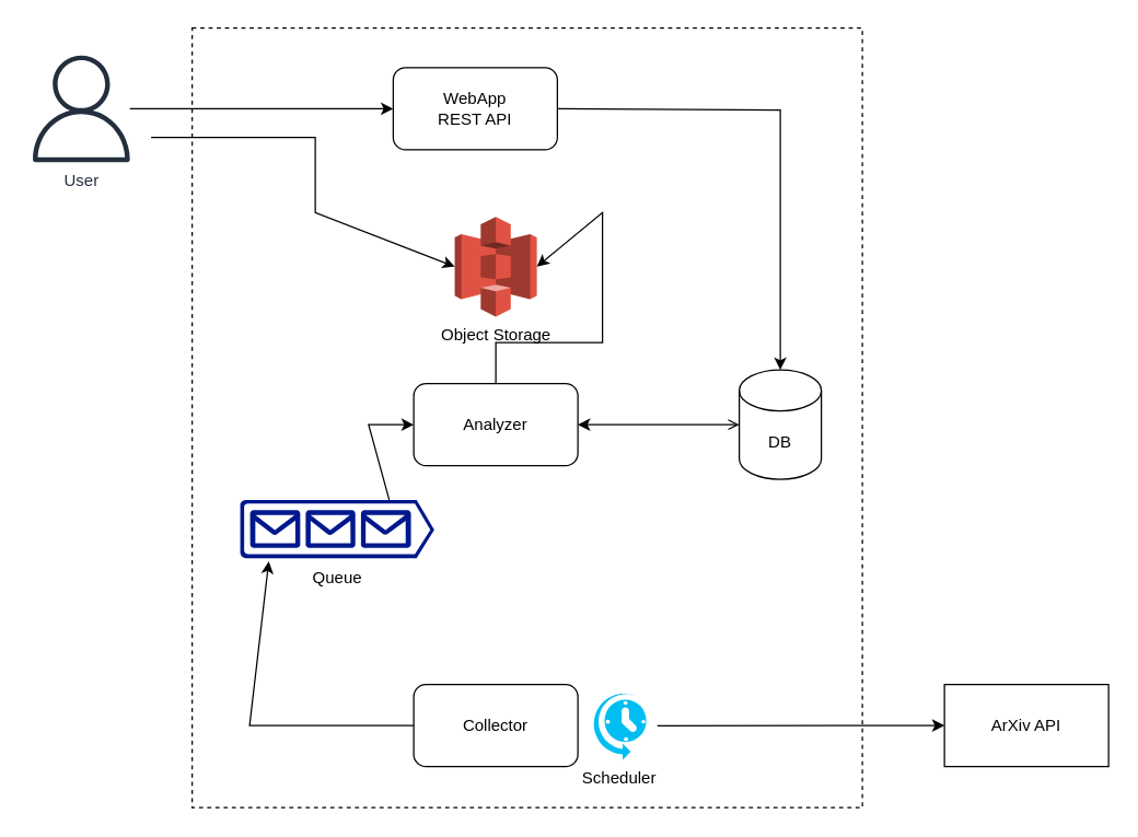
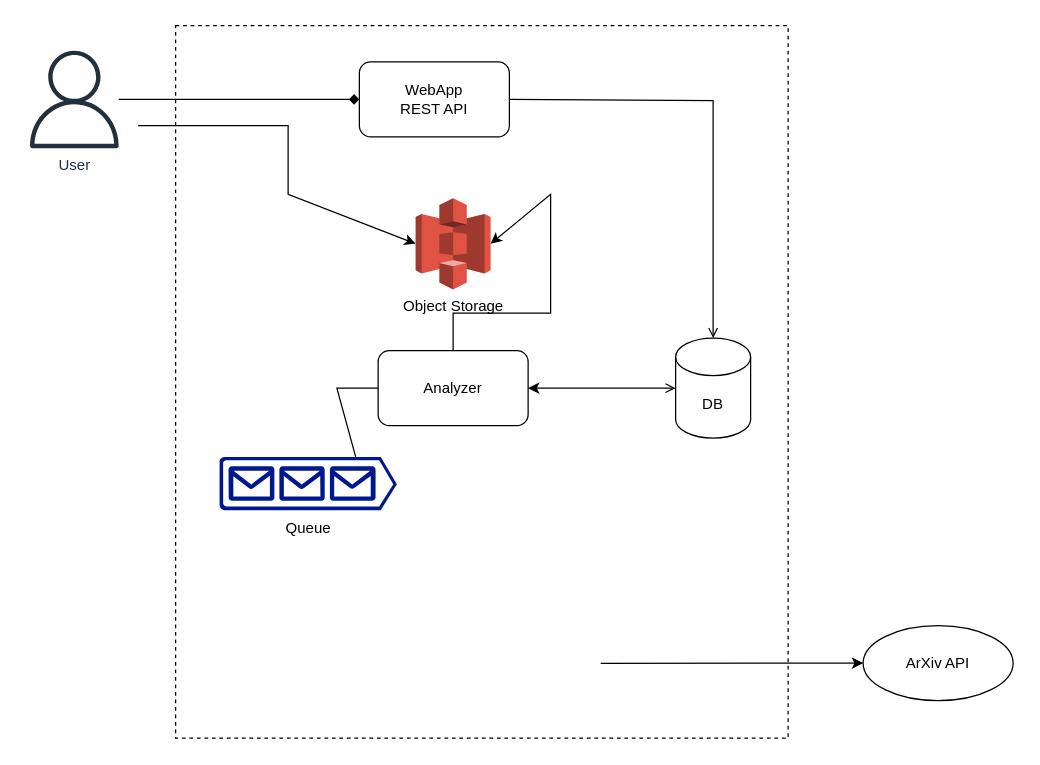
- <mxCell id="11" value="" style="endArrow=classic;html=1;rounded=0;entryX=0;entryY=0.5;entryDx=0;entryDy=0;" parent="1" source="4" target="5" edge="1"><mxGeometry width="50" height="50" relative="1" as="geometry"><mxPoint x="170" y="110" as="sourcePoint" /><mxPoint x="220" y="60" as="targetPoint" /></mxGeometry></mxCell>
+ <mxCell id="11" value="" style="endArrow=diamond;html=1;rounded=0;entryX=0;entryY=0.5;entryDx=0;entryDy=0;" parent="1" source="4" target="5" edge="1"><mxGeometry width="50" height="50" relative="1" as="geometry"><mxPoint x="170" y="110" as="sourcePoint" /><mxPoint x="220" y="60" as="targetPoint" /></mxGeometry></mxCell>
- <mxCell id="12" value="" style="endArrow=classic;html=1;rounded=0;exitX=1;exitY=0.5;exitDx=0;exitDy=0;entryX=0.5;entryY=0;entryDx=0;entryDy=0;entryPerimeter=0;strokeColor=default;endFill=1;startArrow=none;startFill=0;" parent="1" source="5" target="3" edge="1"><mxGeometry width="50" height="50" relative="1" as="geometry"><mxPoint x="422" y="210" as="sourcePoint" /><mxPoint x="472" y="160" as="targetPoint" /><Array as="points"><mxPoint x="570" y="80" /></Array></mxGeometry></mxCell>
+ <mxCell id="12" value="" style="endArrow=open;html=1;rounded=0;exitX=1;exitY=0.5;exitDx=0;exitDy=0;entryX=0.5;entryY=0;entryDx=0;entryDy=0;entryPerimeter=0;strokeColor=default;endFill=1;startArrow=none;startFill=0;" parent="1" source="5" target="3" edge="1"><mxGeometry width="50" height="50" relative="1" as="geometry"><mxPoint x="422" y="210" as="sourcePoint" /><mxPoint x="472" y="160" as="targetPoint" /><Array as="points"><mxPoint x="570" y="80" /></Array></mxGeometry></mxCell>
- <mxCell id="10" value="" style="endArrow=classic;html=1;rounded=0;exitX=0.768;exitY=0;exitDx=0;exitDy=0;exitPerimeter=0;entryX=0;entryY=0.5;entryDx=0;entryDy=0;" parent="1" source="8" target="6" edge="1"><mxGeometry width="50" height="50" relative="1" as="geometry"><mxPoint x="412" y="410" as="sourcePoint" /><mxPoint x="462" y="360" as="targetPoint" /><Array as="points"><mxPoint x="269" y="310" /></Array></mxGeometry></mxCell>
+ <mxCell id="10" value="" style="endArrow=none;html=1;rounded=0;exitX=0.768;exitY=0;exitDx=0;exitDy=0;exitPerimeter=0;entryX=0;entryY=0.5;entryDx=0;entryDy=0;" parent="1" source="8" target="6" edge="1"><mxGeometry width="50" height="50" relative="1" as="geometry"><mxPoint x="412" y="410" as="sourcePoint" /><mxPoint x="462" y="360" as="targetPoint" /><Array as="points"><mxPoint x="269" y="310" /></Array></mxGeometry></mxCell>
- <mxCell id="9" value="" style="endArrow=classic;html=1;rounded=0;exitX=0;exitY=0.5;exitDx=0;exitDy=0;entryX=0.148;entryY=1.056;entryDx=0;entryDy=0;entryPerimeter=0;" parent="1" source="7" target="8" edge="1"><mxGeometry width="50" height="50" relative="1" as="geometry"><mxPoint x="412" y="410" as="sourcePoint" /><mxPoint x="462" y="360" as="targetPoint" /><Array as="points"><mxPoint x="182" y="530" /></Array></mxGeometry></mxCell>
- <mxCell id="7" value="Collector" style="rounded=1;whiteSpace=wrap;html=1;" parent="1" vertex="1"><mxGeometry x="302" y="500" width="120" height="60" as="geometry" /></mxCell>
- <mxCell id="14" value="Scheduler" style="verticalLabelPosition=bottom;html=1;verticalAlign=top;align=center;strokeColor=none;fillColor=#00BEF2;shape=mxgraph.azure.scheduler;pointerEvents=1;" parent="1" vertex="1"><mxGeometry x="432" y="505" width="40" height="50" as="geometry" /></mxCell>
- <mxCell id="15" value="ArXiv API" style="rounded=0;whiteSpace=wrap;html=1;" parent="1" vertex="1"><mxGeometry x="690" y="500" width="120" height="60" as="geometry" /></mxCell>
+ <mxCell id="15" value="ArXiv API" style="ellipse;whiteSpace=wrap;html=1;" parent="1" vertex="1"><mxGeometry x="690" y="500" width="120" height="60" as="geometry" /></mxCell>
